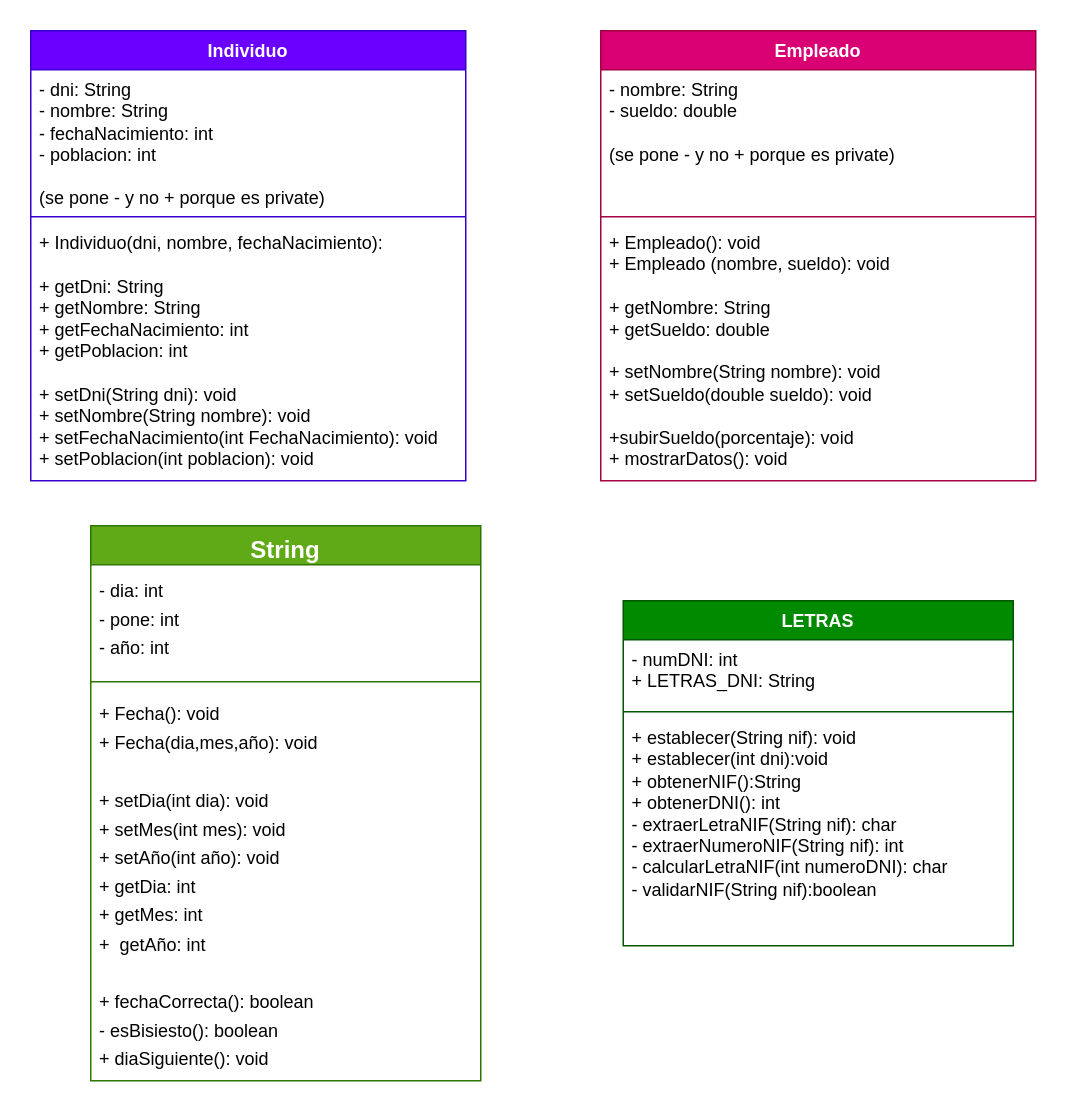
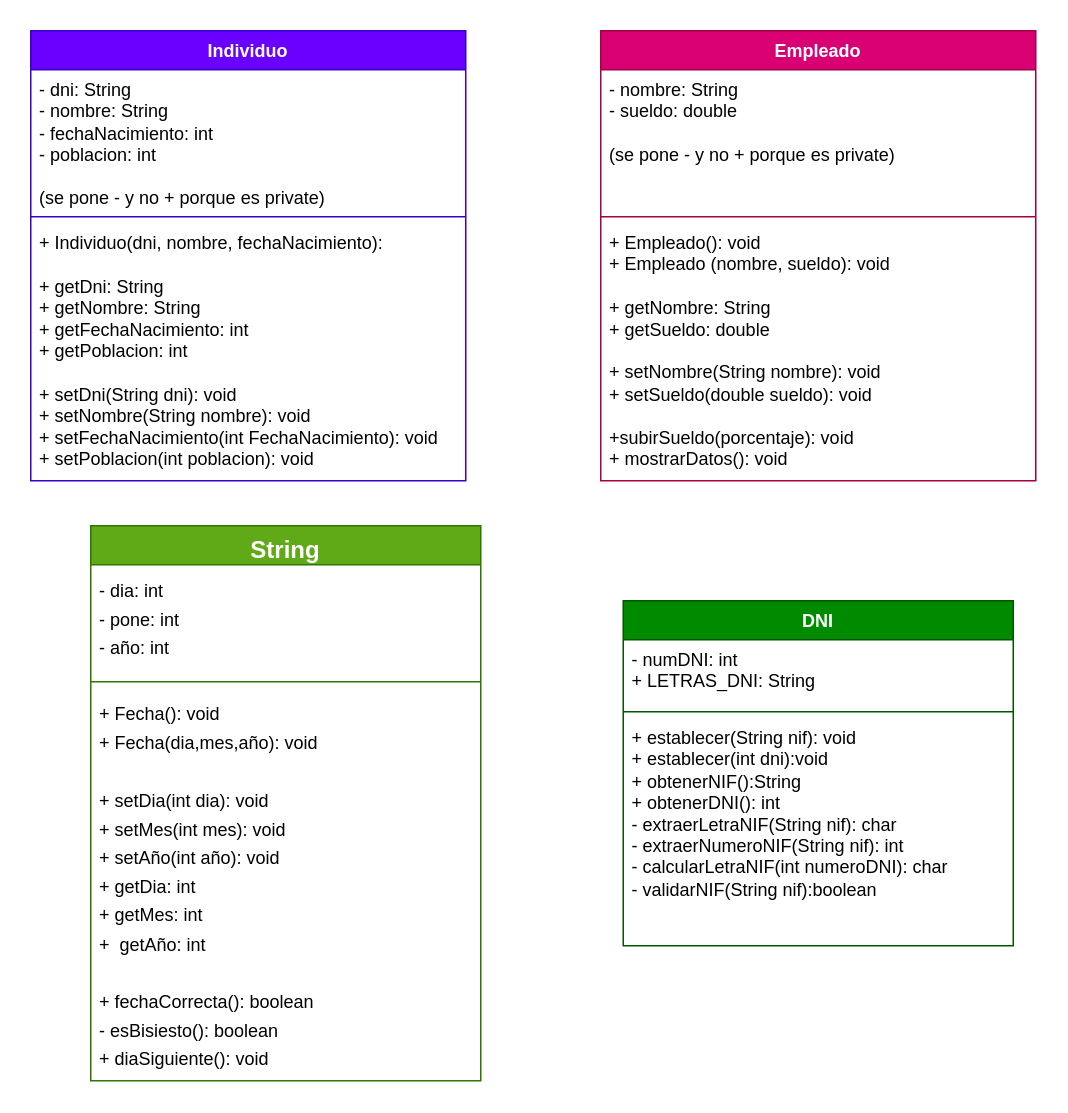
- <mxCell id="14" value="LETRAS" style="swimlane;fontStyle=1;align=center;verticalAlign=top;childLayout=stackLayout;horizontal=1;startSize=26;horizontalStack=0;resizeParent=1;resizeParentMax=0;resizeLast=0;collapsible=1;marginBottom=0;whiteSpace=wrap;html=1;fillColor=#008a00;fontColor=#ffffff;strokeColor=#005700;" vertex="1" parent="1"><mxGeometry x="415" y="400" width="260" height="230" as="geometry" /></mxCell>
+ <mxCell id="14" value="DNI" style="swimlane;fontStyle=1;align=center;verticalAlign=top;childLayout=stackLayout;horizontal=1;startSize=26;horizontalStack=0;resizeParent=1;resizeParentMax=0;resizeLast=0;collapsible=1;marginBottom=0;whiteSpace=wrap;html=1;fillColor=#008a00;fontColor=#ffffff;strokeColor=#005700;" vertex="1" parent="1"><mxGeometry x="415" y="400" width="260" height="230" as="geometry" /></mxCell>
